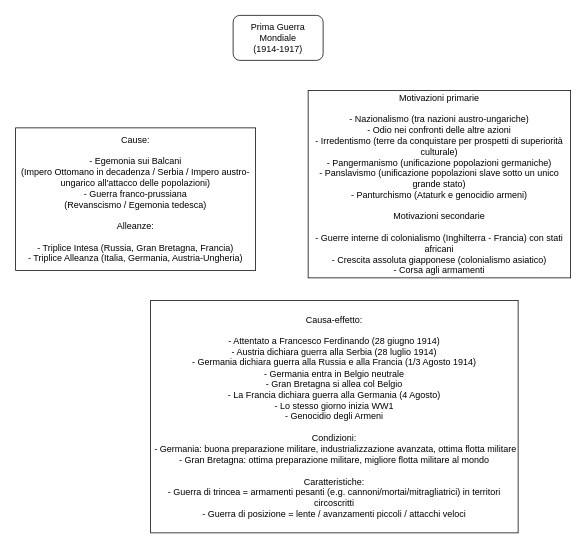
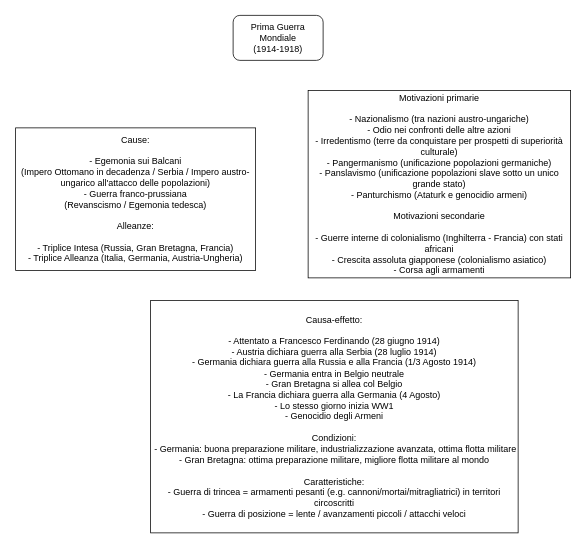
- <mxCell id="2" value="Prima Guerra Mondiale&lt;br&gt;(1914-1917)" style="rounded=1;whiteSpace=wrap;html=1;" vertex="1" parent="1"><mxGeometry x="310" y="20" width="120" height="60" as="geometry" /></mxCell>
+ <mxCell id="2" value="Prima Guerra Mondiale&lt;br&gt;(1914-1918)" style="rounded=1;whiteSpace=wrap;html=1;" vertex="1" parent="1"><mxGeometry x="310" y="20" width="120" height="60" as="geometry" /></mxCell>
